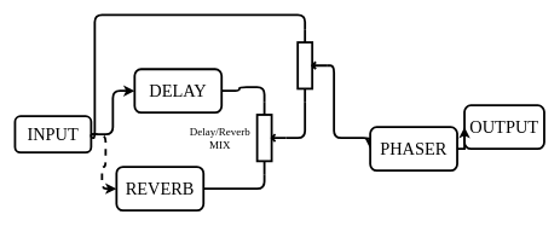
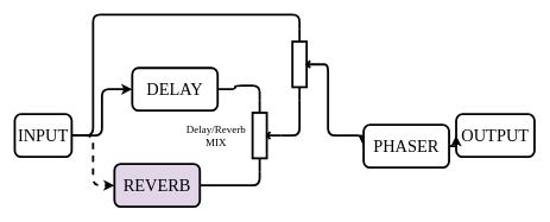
- <mxCell id="10" value="&lt;font style=&quot;font-size: 24px;&quot; face=&quot;Rubik&quot;&gt;OUTPUT&lt;/font&gt;" style="rounded=1;whiteSpace=wrap;html=1;strokeWidth=3;" vertex="1" parent="1"><mxGeometry x="640" y="145" width="110" height="60" as="geometry" /></mxCell>
+ <mxCell id="10" value="&lt;font style=&quot;font-size: 24px;&quot; face=&quot;Rubik&quot;&gt;OUTPUT&lt;/font&gt;" style="rounded=1;whiteSpace=wrap;html=1;strokeWidth=3;" vertex="1" parent="1"><mxGeometry x="640" y="160" width="110" height="60" as="geometry" /></mxCell>
- <mxCell id="9" value="&lt;font style=&quot;font-size: 24px;&quot; face=&quot;Rubik&quot;&gt;INPUT&lt;/font&gt;" style="rounded=1;whiteSpace=wrap;html=1;strokeWidth=3;" vertex="1" parent="1"><mxGeometry x="20" y="160" width="105" height="50" as="geometry" /></mxCell>
+ <mxCell id="9" value="&lt;font style=&quot;font-size: 24px;&quot; face=&quot;Rubik&quot;&gt;INPUT&lt;/font&gt;" style="rounded=1;whiteSpace=wrap;html=1;strokeWidth=3;" vertex="1" parent="1"><mxGeometry x="20" y="160" width="80" height="60" as="geometry" /></mxCell>
- <mxCell id="3" value="&lt;font style=&quot;font-size: 24px;&quot; face=&quot;Rubik&quot;&gt;REVERB&lt;/font&gt;" style="rounded=1;whiteSpace=wrap;html=1;strokeWidth=3;" vertex="1" parent="1"><mxGeometry x="160" y="230" width="120" height="60" as="geometry" /></mxCell>
+ <mxCell id="3" value="&lt;font style=&quot;font-size: 24px;&quot; face=&quot;Rubik&quot;&gt;REVERB&lt;/font&gt;" style="rounded=1;whiteSpace=wrap;html=1;strokeWidth=3;fillColor=#e1d5e7;" vertex="1" parent="1"><mxGeometry x="160" y="230" width="120" height="60" as="geometry" /></mxCell>
